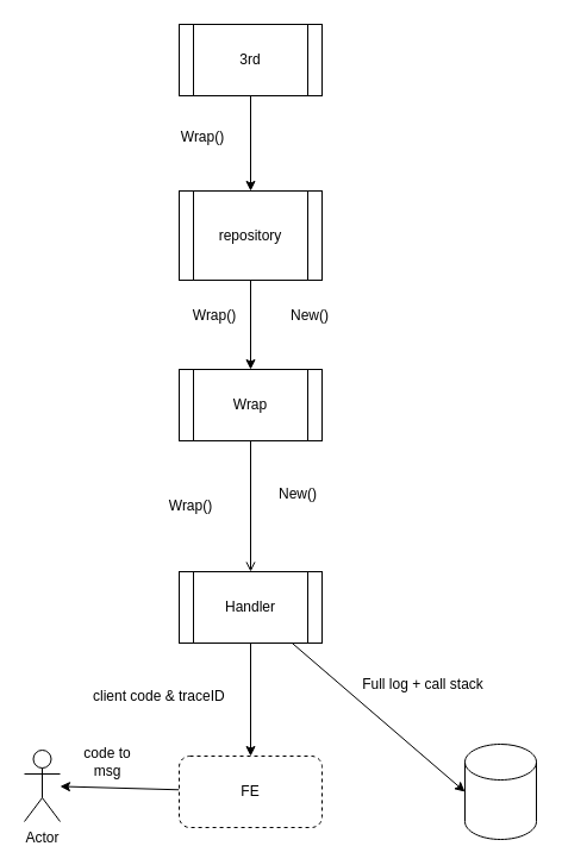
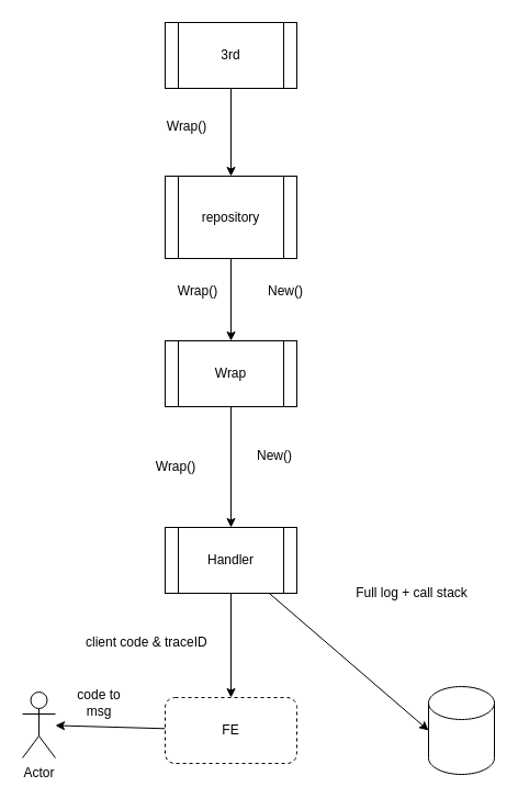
- <mxCell id="4" style="edgeStyle=none;html=1;endArrow=open;" edge="1" parent="1" source="5" target="3"><mxGeometry relative="1" as="geometry" /></mxCell>
+ <mxCell id="4" style="edgeStyle=none;html=1;" edge="1" parent="1" source="5" target="3"><mxGeometry relative="1" as="geometry" /></mxCell>
- <mxCell id="20" value="Full log + call stack" style="text;html=1;align=center;verticalAlign=middle;whiteSpace=wrap;rounded=0;" vertex="1" parent="1"><mxGeometry x="270" y="560" width="170" height="30" as="geometry" /></mxCell>
+ <mxCell id="20" value="Full log + call stack" style="text;html=1;align=center;verticalAlign=middle;whiteSpace=wrap;rounded=0;" vertex="1" parent="1"><mxGeometry x="290" y="525" width="170" height="30" as="geometry" /></mxCell>
